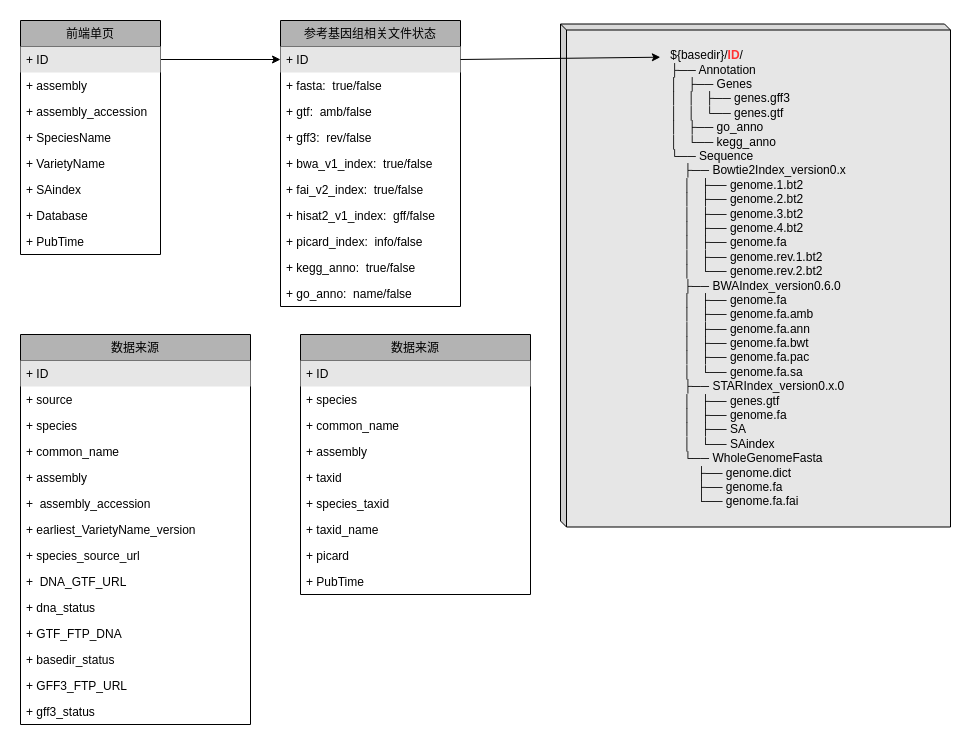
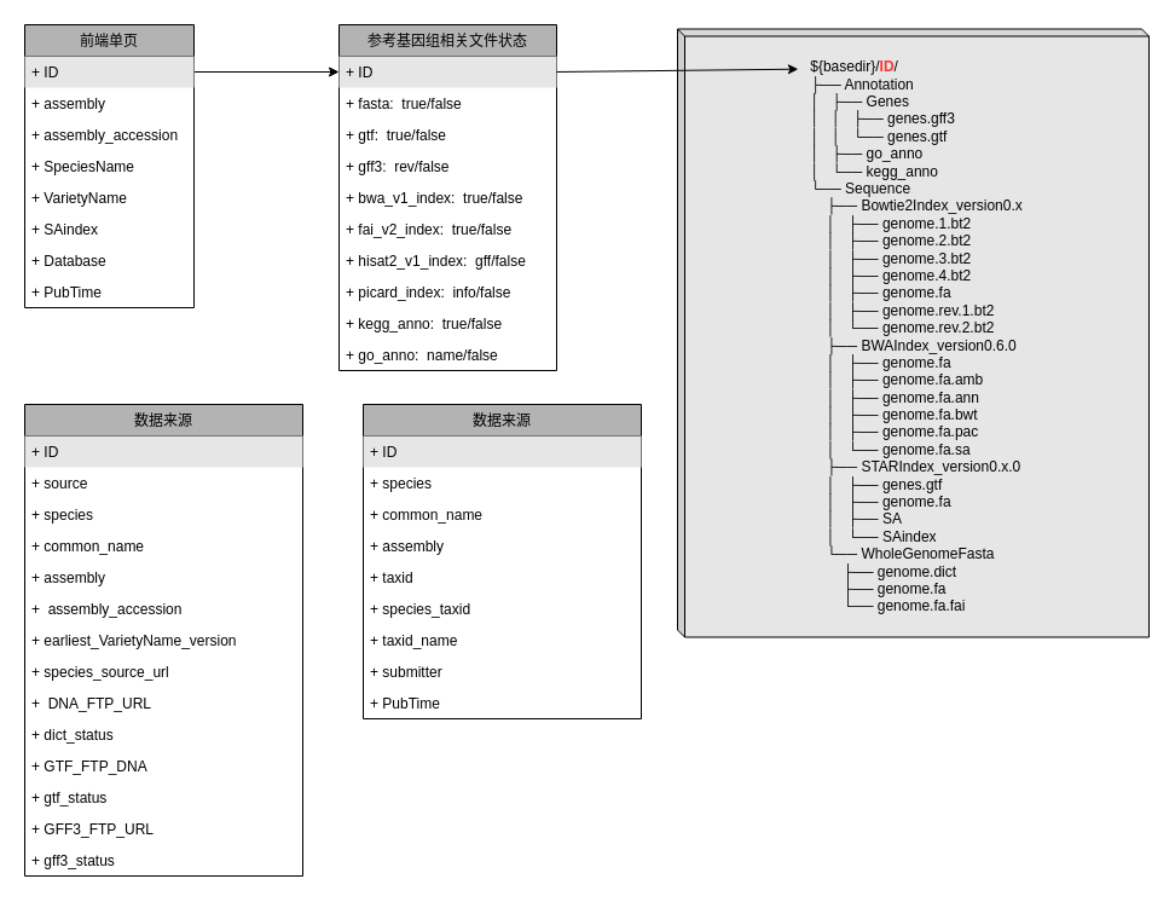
- <mxCell id="40" value="+ gtf:  amb/false" style="text;strokeColor=none;fillColor=none;align=left;verticalAlign=top;spacingLeft=4;spacingRight=4;overflow=hidden;rotatable=0;points=[[0,0.5],[1,0.5]];portConstraint=eastwest;" parent="37" vertex="1"><mxGeometry y="78" width="180" height="26" as="geometry" /></mxCell>
+ <mxCell id="40" value="+ gtf:  true/false" style="text;strokeColor=none;fillColor=none;align=left;verticalAlign=top;spacingLeft=4;spacingRight=4;overflow=hidden;rotatable=0;points=[[0,0.5],[1,0.5]];portConstraint=eastwest;" parent="37" vertex="1"><mxGeometry y="78" width="180" height="26" as="geometry" /></mxCell>
- <mxCell id="35" value="+ picard" style="text;strokeColor=none;fillColor=none;align=left;verticalAlign=top;spacingLeft=4;spacingRight=4;overflow=hidden;rotatable=0;points=[[0,0.5],[1,0.5]];portConstraint=eastwest;" vertex="1" parent="27"><mxGeometry y="208" width="230" height="26" as="geometry" /></mxCell>
+ <mxCell id="35" value="+ submitter" style="text;strokeColor=none;fillColor=none;align=left;verticalAlign=top;spacingLeft=4;spacingRight=4;overflow=hidden;rotatable=0;points=[[0,0.5],[1,0.5]];portConstraint=eastwest;" vertex="1" parent="27"><mxGeometry y="208" width="230" height="26" as="geometry" /></mxCell>
- <mxCell id="21" value="+   DNA_GTF_URL" style="text;strokeColor=none;fillColor=none;align=left;verticalAlign=top;spacingLeft=4;spacingRight=4;overflow=hidden;rotatable=0;points=[[0,0.5],[1,0.5]];portConstraint=eastwest;" vertex="1" parent="12"><mxGeometry y="234" width="230" height="26" as="geometry" /></mxCell>
+ <mxCell id="21" value="+   DNA_FTP_URL" style="text;strokeColor=none;fillColor=none;align=left;verticalAlign=top;spacingLeft=4;spacingRight=4;overflow=hidden;rotatable=0;points=[[0,0.5],[1,0.5]];portConstraint=eastwest;" vertex="1" parent="12"><mxGeometry y="234" width="230" height="26" as="geometry" /></mxCell>
- <mxCell id="22" value="+ dna_status" style="text;strokeColor=none;fillColor=none;align=left;verticalAlign=top;spacingLeft=4;spacingRight=4;overflow=hidden;rotatable=0;points=[[0,0.5],[1,0.5]];portConstraint=eastwest;" vertex="1" parent="12"><mxGeometry y="260" width="230" height="26" as="geometry" /></mxCell>
+ <mxCell id="22" value="+ dict_status" style="text;strokeColor=none;fillColor=none;align=left;verticalAlign=top;spacingLeft=4;spacingRight=4;overflow=hidden;rotatable=0;points=[[0,0.5],[1,0.5]];portConstraint=eastwest;" vertex="1" parent="12"><mxGeometry y="260" width="230" height="26" as="geometry" /></mxCell>
- <mxCell id="24" value="+ basedir_status" style="text;strokeColor=none;fillColor=none;align=left;verticalAlign=top;spacingLeft=4;spacingRight=4;overflow=hidden;rotatable=0;points=[[0,0.5],[1,0.5]];portConstraint=eastwest;" vertex="1" parent="12"><mxGeometry y="312" width="230" height="26" as="geometry" /></mxCell>
+ <mxCell id="24" value="+ gtf_status" style="text;strokeColor=none;fillColor=none;align=left;verticalAlign=top;spacingLeft=4;spacingRight=4;overflow=hidden;rotatable=0;points=[[0,0.5],[1,0.5]];portConstraint=eastwest;" vertex="1" parent="12"><mxGeometry y="312" width="230" height="26" as="geometry" /></mxCell>
